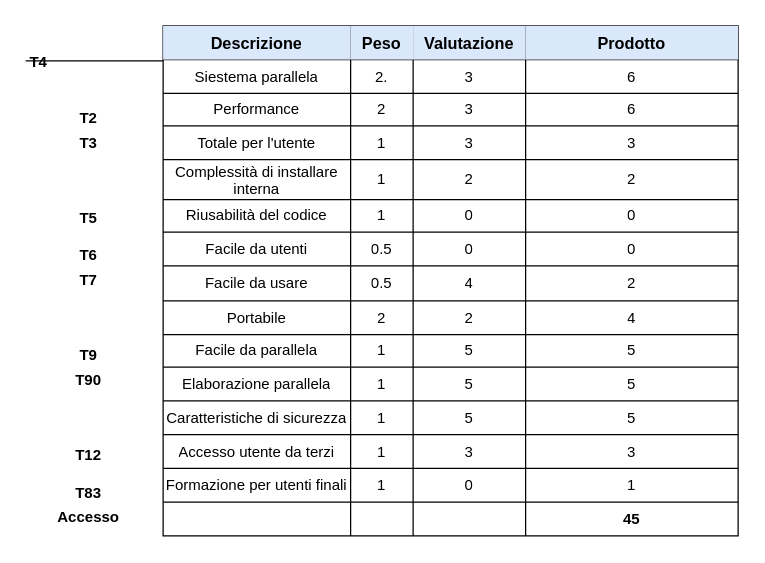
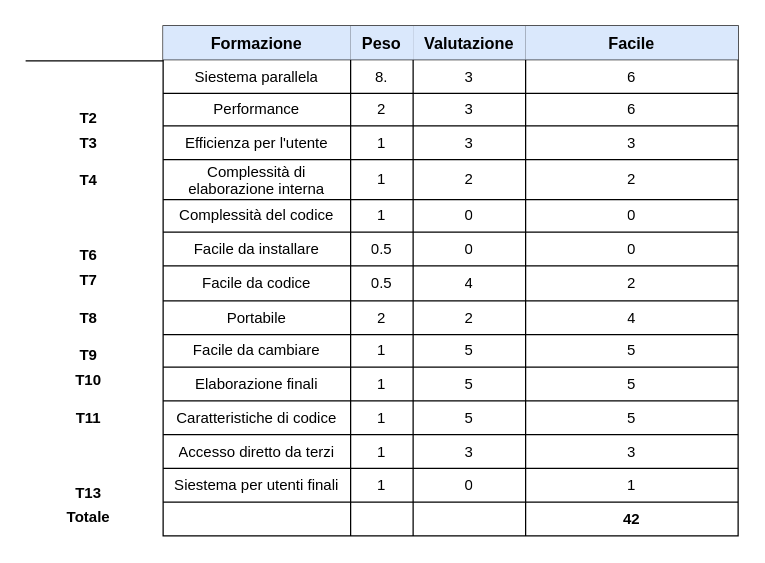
- <mxCell id="4" value="&lt;b&gt;&lt;font style=&quot;font-size: 13px;&quot;&gt;Descrizione&lt;/font&gt;&lt;/b&gt;" style="shape=partialRectangle;html=1;whiteSpace=wrap;connectable=0;strokeColor=#6c8ebf;overflow=hidden;fillColor=#dae8fc;top=0;left=0;bottom=0;right=0;pointerEvents=1;" vertex="1" parent="3"><mxGeometry width="150" height="27" as="geometry"><mxRectangle width="150" height="27" as="alternateBounds" /></mxGeometry></mxCell>
+ <mxCell id="4" value="&lt;b&gt;&lt;font style=&quot;font-size: 13px;&quot;&gt;Formazione&lt;/font&gt;&lt;/b&gt;" style="shape=partialRectangle;html=1;whiteSpace=wrap;connectable=0;strokeColor=#6c8ebf;overflow=hidden;fillColor=#dae8fc;top=0;left=0;bottom=0;right=0;pointerEvents=1;" vertex="1" parent="3"><mxGeometry width="150" height="27" as="geometry"><mxRectangle width="150" height="27" as="alternateBounds" /></mxGeometry></mxCell>
- <mxCell id="7" value="&lt;b&gt;&lt;font style=&quot;font-size: 13px;&quot;&gt;Prodotto&lt;/font&gt;&lt;/b&gt;" style="shape=partialRectangle;html=1;whiteSpace=wrap;connectable=0;strokeColor=#6c8ebf;overflow=hidden;fillColor=#dae8fc;top=0;left=0;bottom=0;right=0;pointerEvents=1;" vertex="1" parent="3"><mxGeometry x="290" width="170" height="27" as="geometry"><mxRectangle width="170" height="27" as="alternateBounds" /></mxGeometry></mxCell>
+ <mxCell id="7" value="&lt;b&gt;&lt;font style=&quot;font-size: 13px;&quot;&gt;Facile&lt;/font&gt;&lt;/b&gt;" style="shape=partialRectangle;html=1;whiteSpace=wrap;connectable=0;strokeColor=#6c8ebf;overflow=hidden;fillColor=#dae8fc;top=0;left=0;bottom=0;right=0;pointerEvents=1;" vertex="1" parent="3"><mxGeometry x="290" width="170" height="27" as="geometry"><mxRectangle width="170" height="27" as="alternateBounds" /></mxGeometry></mxCell>
- <mxCell id="80" value="&lt;b&gt;T4&lt;/b&gt;" style="text;html=1;align=center;verticalAlign=middle;resizable=0;points=[];autosize=1;strokeColor=none;fillColor=none;" vertex="1" parent="1"><mxGeometry x="10" y="34" width="40" height="30" as="geometry" /></mxCell>
+ <mxCell id="80" value="&lt;b&gt;T4&lt;/b&gt;" style="text;html=1;align=center;verticalAlign=middle;resizable=0;points=[];autosize=1;strokeColor=none;fillColor=none;" vertex="1" parent="1"><mxGeometry x="50" y="129" width="40" height="30" as="geometry" /></mxCell>
- <mxCell id="10" value="2." style="shape=partialRectangle;html=1;whiteSpace=wrap;connectable=0;strokeColor=inherit;overflow=hidden;fillColor=none;top=0;left=0;bottom=0;right=0;pointerEvents=1;" vertex="1" parent="8"><mxGeometry x="150" width="50" height="27" as="geometry"><mxRectangle width="50" height="27" as="alternateBounds" /></mxGeometry></mxCell>
+ <mxCell id="10" value="8." style="shape=partialRectangle;html=1;whiteSpace=wrap;connectable=0;strokeColor=inherit;overflow=hidden;fillColor=none;top=0;left=0;bottom=0;right=0;pointerEvents=1;" vertex="1" parent="8"><mxGeometry x="150" width="50" height="27" as="geometry"><mxRectangle width="50" height="27" as="alternateBounds" /></mxGeometry></mxCell>
- <mxCell id="19" value="Totale per l'utente" style="shape=partialRectangle;html=1;whiteSpace=wrap;connectable=0;strokeColor=inherit;overflow=hidden;fillColor=none;top=0;left=0;bottom=0;right=0;pointerEvents=1;" vertex="1" parent="18"><mxGeometry width="150" height="27" as="geometry"><mxRectangle width="150" height="27" as="alternateBounds" /></mxGeometry></mxCell>
+ <mxCell id="19" value="Efficienza per l'utente" style="shape=partialRectangle;html=1;whiteSpace=wrap;connectable=0;strokeColor=inherit;overflow=hidden;fillColor=none;top=0;left=0;bottom=0;right=0;pointerEvents=1;" vertex="1" parent="18"><mxGeometry width="150" height="27" as="geometry"><mxRectangle width="150" height="27" as="alternateBounds" /></mxGeometry></mxCell>
- <mxCell id="24" value="Complessità di installare interna" style="shape=partialRectangle;html=1;whiteSpace=wrap;connectable=0;strokeColor=inherit;overflow=hidden;fillColor=none;top=0;left=0;bottom=0;right=0;pointerEvents=1;" vertex="1" parent="23"><mxGeometry width="150" height="32" as="geometry"><mxRectangle width="150" height="32" as="alternateBounds" /></mxGeometry></mxCell>
+ <mxCell id="24" value="Complessità di elaborazione interna" style="shape=partialRectangle;html=1;whiteSpace=wrap;connectable=0;strokeColor=inherit;overflow=hidden;fillColor=none;top=0;left=0;bottom=0;right=0;pointerEvents=1;" vertex="1" parent="23"><mxGeometry width="150" height="32" as="geometry"><mxRectangle width="150" height="32" as="alternateBounds" /></mxGeometry></mxCell>
- <mxCell id="29" value="Riusabilità del codice" style="shape=partialRectangle;html=1;whiteSpace=wrap;connectable=0;strokeColor=inherit;overflow=hidden;fillColor=none;top=0;left=0;bottom=0;right=0;pointerEvents=1;" vertex="1" parent="28"><mxGeometry width="150" height="26" as="geometry"><mxRectangle width="150" height="26" as="alternateBounds" /></mxGeometry></mxCell>
+ <mxCell id="29" value="Complessità del codice" style="shape=partialRectangle;html=1;whiteSpace=wrap;connectable=0;strokeColor=inherit;overflow=hidden;fillColor=none;top=0;left=0;bottom=0;right=0;pointerEvents=1;" vertex="1" parent="28"><mxGeometry width="150" height="26" as="geometry"><mxRectangle width="150" height="26" as="alternateBounds" /></mxGeometry></mxCell>
- <mxCell id="81" value="&lt;b&gt;T5&lt;/b&gt;" style="text;html=1;align=center;verticalAlign=middle;resizable=0;points=[];autosize=1;strokeColor=none;fillColor=none;" vertex="1" parent="1"><mxGeometry x="50" y="159" width="40" height="30" as="geometry" /></mxCell>
- <mxCell id="34" value="Facile da utenti" style="shape=partialRectangle;html=1;whiteSpace=wrap;connectable=0;strokeColor=inherit;overflow=hidden;fillColor=none;top=0;left=0;bottom=0;right=0;pointerEvents=1;" vertex="1" parent="33"><mxGeometry width="150" height="27" as="geometry"><mxRectangle width="150" height="27" as="alternateBounds" /></mxGeometry></mxCell>
+ <mxCell id="34" value="Facile da installare" style="shape=partialRectangle;html=1;whiteSpace=wrap;connectable=0;strokeColor=inherit;overflow=hidden;fillColor=none;top=0;left=0;bottom=0;right=0;pointerEvents=1;" vertex="1" parent="33"><mxGeometry width="150" height="27" as="geometry"><mxRectangle width="150" height="27" as="alternateBounds" /></mxGeometry></mxCell>
- <mxCell id="39" value="Facile da usare" style="shape=partialRectangle;html=1;whiteSpace=wrap;connectable=0;strokeColor=inherit;overflow=hidden;fillColor=none;top=0;left=0;bottom=0;right=0;pointerEvents=1;" vertex="1" parent="38"><mxGeometry width="150" height="28" as="geometry"><mxRectangle width="150" height="28" as="alternateBounds" /></mxGeometry></mxCell>
+ <mxCell id="39" value="Facile da codice" style="shape=partialRectangle;html=1;whiteSpace=wrap;connectable=0;strokeColor=inherit;overflow=hidden;fillColor=none;top=0;left=0;bottom=0;right=0;pointerEvents=1;" vertex="1" parent="38"><mxGeometry width="150" height="28" as="geometry"><mxRectangle width="150" height="28" as="alternateBounds" /></mxGeometry></mxCell>
+ <mxCell id="90" value="&lt;b&gt;T8&lt;/b&gt;" style="text;html=1;align=center;verticalAlign=middle;resizable=0;points=[];autosize=1;strokeColor=none;fillColor=none;" vertex="1" parent="1"><mxGeometry x="50" y="239" width="40" height="30" as="geometry" /></mxCell>
- <mxCell id="49" value="Facile da parallela" style="shape=partialRectangle;html=1;whiteSpace=wrap;connectable=0;strokeColor=inherit;overflow=hidden;fillColor=none;top=0;left=0;bottom=0;right=0;pointerEvents=1;" vertex="1" parent="48"><mxGeometry width="150" height="26" as="geometry"><mxRectangle width="150" height="26" as="alternateBounds" /></mxGeometry></mxCell>
+ <mxCell id="49" value="Facile da cambiare" style="shape=partialRectangle;html=1;whiteSpace=wrap;connectable=0;strokeColor=inherit;overflow=hidden;fillColor=none;top=0;left=0;bottom=0;right=0;pointerEvents=1;" vertex="1" parent="48"><mxGeometry width="150" height="26" as="geometry"><mxRectangle width="150" height="26" as="alternateBounds" /></mxGeometry></mxCell>
- <mxCell id="88" value="&lt;b&gt;T90&lt;/b&gt;" style="text;html=1;align=center;verticalAlign=middle;resizable=0;points=[];autosize=1;strokeColor=none;fillColor=none;" vertex="1" parent="1"><mxGeometry x="50" y="289" width="40" height="30" as="geometry" /></mxCell>
+ <mxCell id="88" value="&lt;b&gt;T10&lt;/b&gt;" style="text;html=1;align=center;verticalAlign=middle;resizable=0;points=[];autosize=1;strokeColor=none;fillColor=none;" vertex="1" parent="1"><mxGeometry x="50" y="289" width="40" height="30" as="geometry" /></mxCell>
- <mxCell id="54" value="Elaborazione parallela" style="shape=partialRectangle;html=1;whiteSpace=wrap;connectable=0;strokeColor=inherit;overflow=hidden;fillColor=none;top=0;left=0;bottom=0;right=0;pointerEvents=1;" vertex="1" parent="53"><mxGeometry width="150" height="27" as="geometry"><mxRectangle width="150" height="27" as="alternateBounds" /></mxGeometry></mxCell>
+ <mxCell id="54" value="Elaborazione finali" style="shape=partialRectangle;html=1;whiteSpace=wrap;connectable=0;strokeColor=inherit;overflow=hidden;fillColor=none;top=0;left=0;bottom=0;right=0;pointerEvents=1;" vertex="1" parent="53"><mxGeometry width="150" height="27" as="geometry"><mxRectangle width="150" height="27" as="alternateBounds" /></mxGeometry></mxCell>
+ <mxCell id="87" value="&lt;b&gt;T11&lt;/b&gt;" style="text;html=1;align=center;verticalAlign=middle;resizable=0;points=[];autosize=1;strokeColor=none;fillColor=none;" vertex="1" parent="1"><mxGeometry x="50" y="319" width="40" height="30" as="geometry" /></mxCell>
- <mxCell id="59" value="Caratteristiche di sicurezza" style="shape=partialRectangle;html=1;whiteSpace=wrap;connectable=0;strokeColor=inherit;overflow=hidden;fillColor=none;top=0;left=0;bottom=0;right=0;pointerEvents=1;" vertex="1" parent="58"><mxGeometry width="150" height="27" as="geometry"><mxRectangle width="150" height="27" as="alternateBounds" /></mxGeometry></mxCell>
+ <mxCell id="59" value="Caratteristiche di codice" style="shape=partialRectangle;html=1;whiteSpace=wrap;connectable=0;strokeColor=inherit;overflow=hidden;fillColor=none;top=0;left=0;bottom=0;right=0;pointerEvents=1;" vertex="1" parent="58"><mxGeometry width="150" height="27" as="geometry"><mxRectangle width="150" height="27" as="alternateBounds" /></mxGeometry></mxCell>
- <mxCell id="64" value="Accesso utente da terzi" style="shape=partialRectangle;html=1;whiteSpace=wrap;connectable=0;strokeColor=inherit;overflow=hidden;fillColor=none;top=0;left=0;bottom=0;right=0;pointerEvents=1;" vertex="1" parent="63"><mxGeometry width="150" height="27" as="geometry"><mxRectangle width="150" height="27" as="alternateBounds" /></mxGeometry></mxCell>
+ <mxCell id="64" value="Accesso diretto da terzi" style="shape=partialRectangle;html=1;whiteSpace=wrap;connectable=0;strokeColor=inherit;overflow=hidden;fillColor=none;top=0;left=0;bottom=0;right=0;pointerEvents=1;" vertex="1" parent="63"><mxGeometry width="150" height="27" as="geometry"><mxRectangle width="150" height="27" as="alternateBounds" /></mxGeometry></mxCell>
- <mxCell id="86" value="&lt;b&gt;T12&lt;/b&gt;" style="text;html=1;align=center;verticalAlign=middle;resizable=0;points=[];autosize=1;strokeColor=none;fillColor=none;" vertex="1" parent="1"><mxGeometry x="50" y="349" width="40" height="30" as="geometry" /></mxCell>
- <mxCell id="69" value="Formazione per utenti finali" style="shape=partialRectangle;html=1;whiteSpace=wrap;connectable=0;strokeColor=inherit;overflow=hidden;fillColor=none;top=0;left=0;bottom=0;right=0;pointerEvents=1;" vertex="1" parent="68"><mxGeometry width="150" height="27" as="geometry"><mxRectangle width="150" height="27" as="alternateBounds" /></mxGeometry></mxCell>
+ <mxCell id="69" value="Siestema per utenti finali" style="shape=partialRectangle;html=1;whiteSpace=wrap;connectable=0;strokeColor=inherit;overflow=hidden;fillColor=none;top=0;left=0;bottom=0;right=0;pointerEvents=1;" vertex="1" parent="68"><mxGeometry width="150" height="27" as="geometry"><mxRectangle width="150" height="27" as="alternateBounds" /></mxGeometry></mxCell>
- <mxCell id="85" value="&lt;b&gt;T83&lt;/b&gt;" style="text;html=1;align=center;verticalAlign=middle;resizable=0;points=[];autosize=1;strokeColor=none;fillColor=none;" vertex="1" parent="1"><mxGeometry x="50" y="379" width="40" height="30" as="geometry" /></mxCell>
+ <mxCell id="85" value="&lt;b&gt;T13&lt;/b&gt;" style="text;html=1;align=center;verticalAlign=middle;resizable=0;points=[];autosize=1;strokeColor=none;fillColor=none;" vertex="1" parent="1"><mxGeometry x="50" y="379" width="40" height="30" as="geometry" /></mxCell>
- <mxCell id="84" value="&lt;b&gt;Accesso&lt;/b&gt;" style="text;html=1;align=center;verticalAlign=middle;resizable=0;points=[];autosize=1;strokeColor=none;fillColor=none;" vertex="1" parent="1"><mxGeometry x="40" y="398" width="60" height="30" as="geometry" /></mxCell>
+ <mxCell id="84" value="&lt;b&gt;Totale&lt;/b&gt;" style="text;html=1;align=center;verticalAlign=middle;resizable=0;points=[];autosize=1;strokeColor=none;fillColor=none;" vertex="1" parent="1"><mxGeometry x="40" y="398" width="60" height="30" as="geometry" /></mxCell>
- <mxCell id="77" value="&lt;b&gt;45&lt;/b&gt;" style="shape=partialRectangle;html=1;whiteSpace=wrap;connectable=0;strokeColor=inherit;overflow=hidden;fillColor=none;top=0;left=0;bottom=0;right=0;pointerEvents=1;" vertex="1" parent="73"><mxGeometry x="290" width="170" height="27" as="geometry"><mxRectangle width="170" height="27" as="alternateBounds" /></mxGeometry></mxCell>
+ <mxCell id="77" value="&lt;b&gt;42&lt;/b&gt;" style="shape=partialRectangle;html=1;whiteSpace=wrap;connectable=0;strokeColor=inherit;overflow=hidden;fillColor=none;top=0;left=0;bottom=0;right=0;pointerEvents=1;" vertex="1" parent="73"><mxGeometry x="290" width="170" height="27" as="geometry"><mxRectangle width="170" height="27" as="alternateBounds" /></mxGeometry></mxCell>
